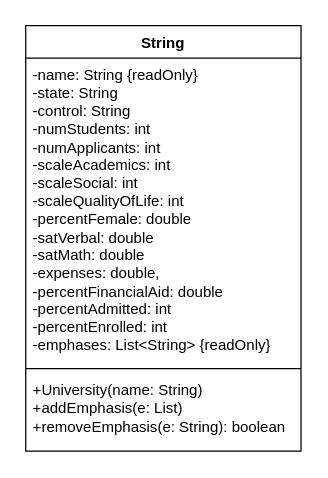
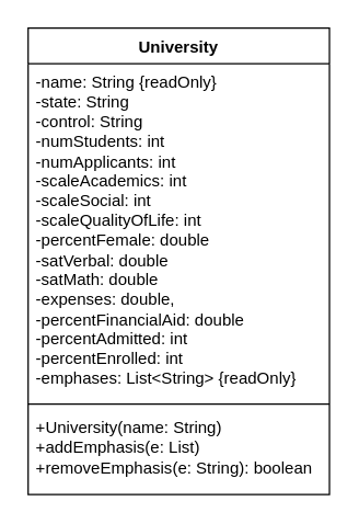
- <mxCell id="2" value="String" style="swimlane;fontStyle=1;align=center;verticalAlign=top;childLayout=stackLayout;horizontal=1;startSize=26;horizontalStack=0;resizeParent=1;resizeParentMax=0;resizeLast=0;collapsible=1;marginBottom=0;whiteSpace=wrap;html=1;" vertex="1" parent="1"><mxGeometry x="20" y="20" width="220" height="340" as="geometry" /></mxCell>
+ <mxCell id="2" value="University" style="swimlane;fontStyle=1;align=center;verticalAlign=top;childLayout=stackLayout;horizontal=1;startSize=26;horizontalStack=0;resizeParent=1;resizeParentMax=0;resizeLast=0;collapsible=1;marginBottom=0;whiteSpace=wrap;html=1;" vertex="1" parent="1"><mxGeometry x="20" y="20" width="220" height="340" as="geometry" /></mxCell>
